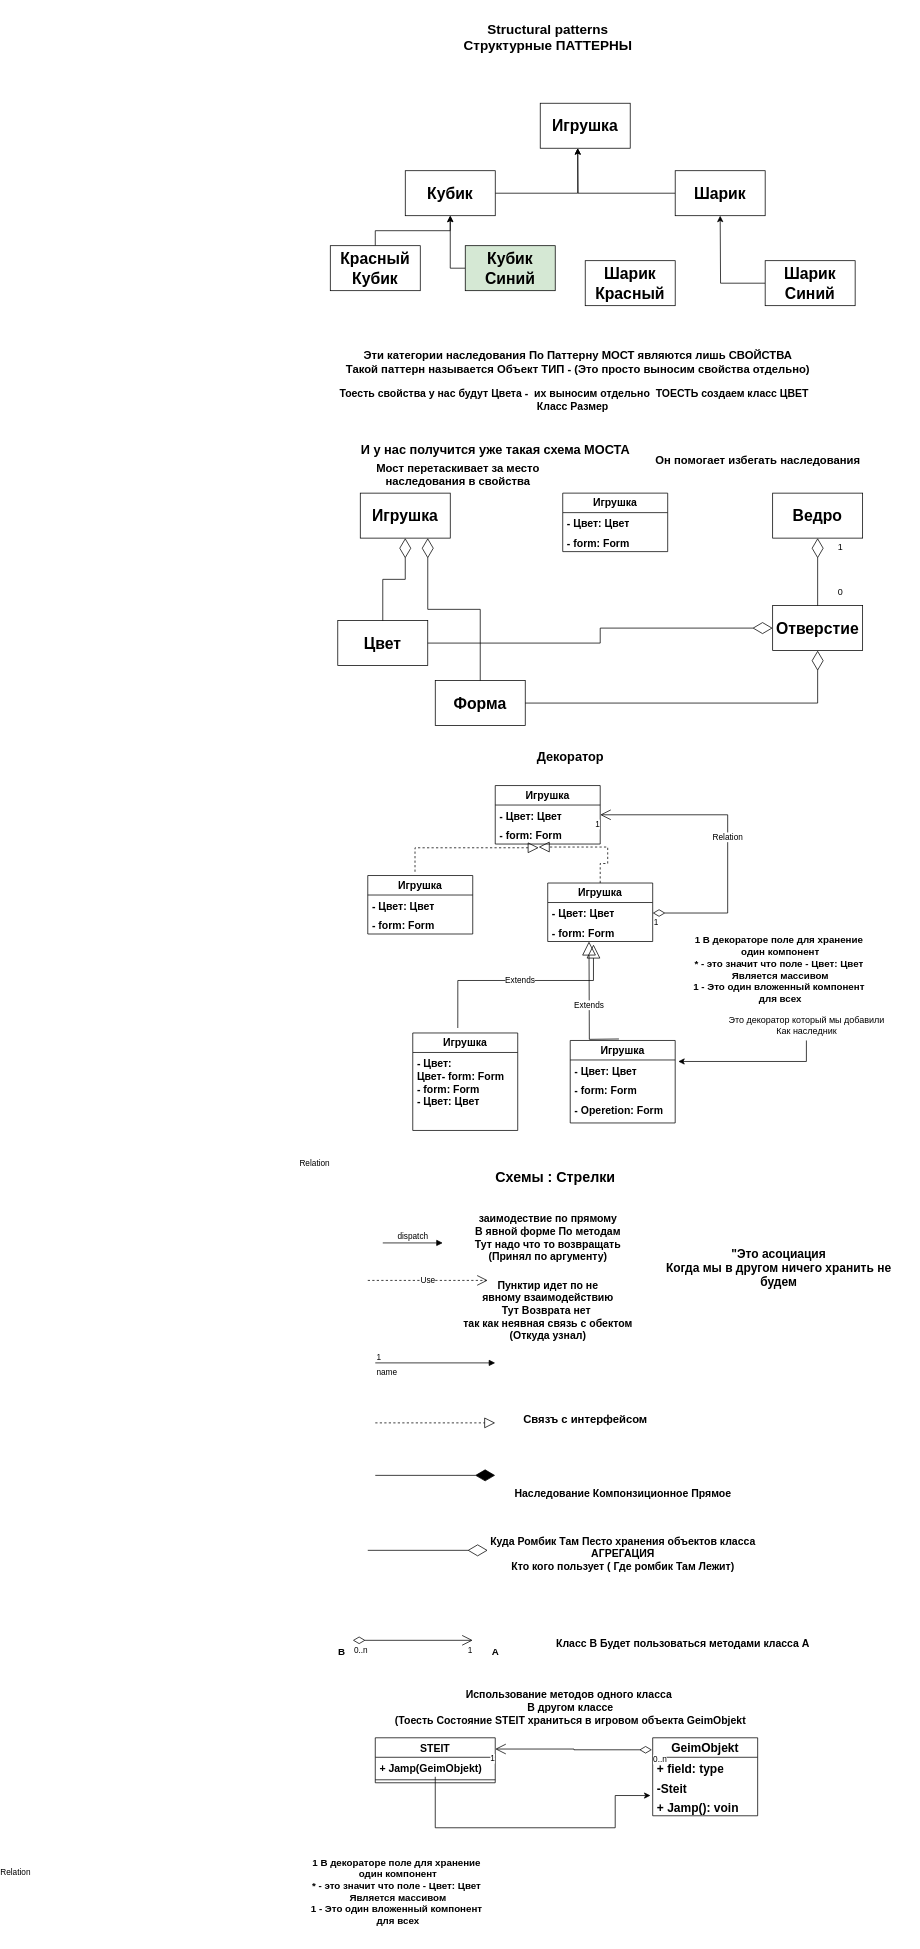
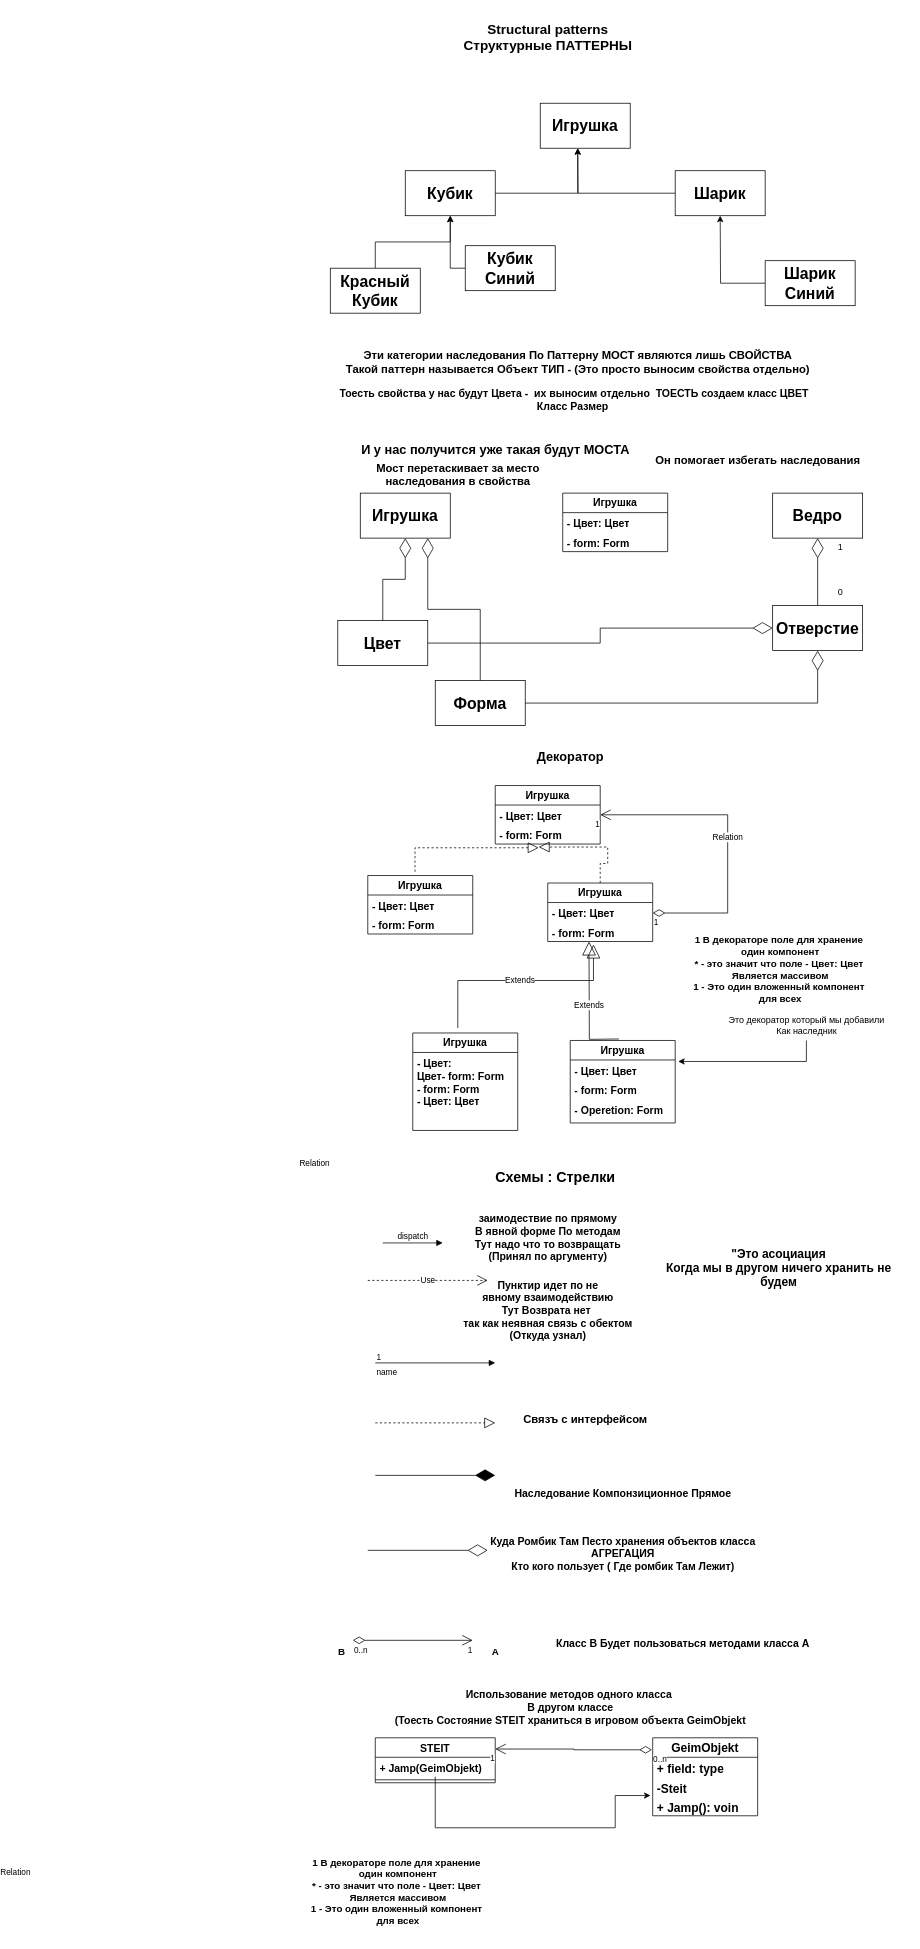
- <mxCell id="9" value="Красный&lt;br&gt;Кубик" style="rounded=0;whiteSpace=wrap;html=1;fontStyle=1;fontSize=21;" vertex="1" parent="1"><mxGeometry x="60" y="327" width="120" height="60" as="geometry" /></mxCell>
+ <mxCell id="9" value="Красный&lt;br&gt;Кубик" style="rounded=0;whiteSpace=wrap;html=1;fontStyle=1;fontSize=21;" vertex="1" parent="1"><mxGeometry x="60" y="357" width="120" height="60" as="geometry" /></mxCell>
- <mxCell id="11" value="Кубик&lt;br&gt;Синий" style="rounded=0;whiteSpace=wrap;html=1;fontStyle=1;fontSize=21;fillColor=#d5e8d4;" vertex="1" parent="1"><mxGeometry x="240" y="327" width="120" height="60" as="geometry" /></mxCell>
+ <mxCell id="11" value="Кубик&lt;br&gt;Синий" style="rounded=0;whiteSpace=wrap;html=1;fontStyle=1;fontSize=21;" vertex="1" parent="1"><mxGeometry x="240" y="327" width="120" height="60" as="geometry" /></mxCell>
- <mxCell id="12" value="Шарик&lt;br&gt;Красный" style="rounded=0;whiteSpace=wrap;html=1;fontStyle=1;fontSize=21;" vertex="1" parent="1"><mxGeometry x="400" y="347" width="120" height="60" as="geometry" /></mxCell>
- <mxCell id="17" value="И у нас получится уже такая схема МОСТА" style="text;html=1;align=center;verticalAlign=middle;resizable=0;points=[];autosize=1;strokeColor=none;fillColor=none;fontStyle=1;fontSize=17;" vertex="1" parent="1"><mxGeometry x="90" y="585" width="380" height="30" as="geometry" /></mxCell>
+ <mxCell id="17" value="И у нас получится уже такая будут МОСТА" style="text;html=1;align=center;verticalAlign=middle;resizable=0;points=[];autosize=1;strokeColor=none;fillColor=none;fontStyle=1;fontSize=17;" vertex="1" parent="1"><mxGeometry x="90" y="585" width="380" height="30" as="geometry" /></mxCell>
